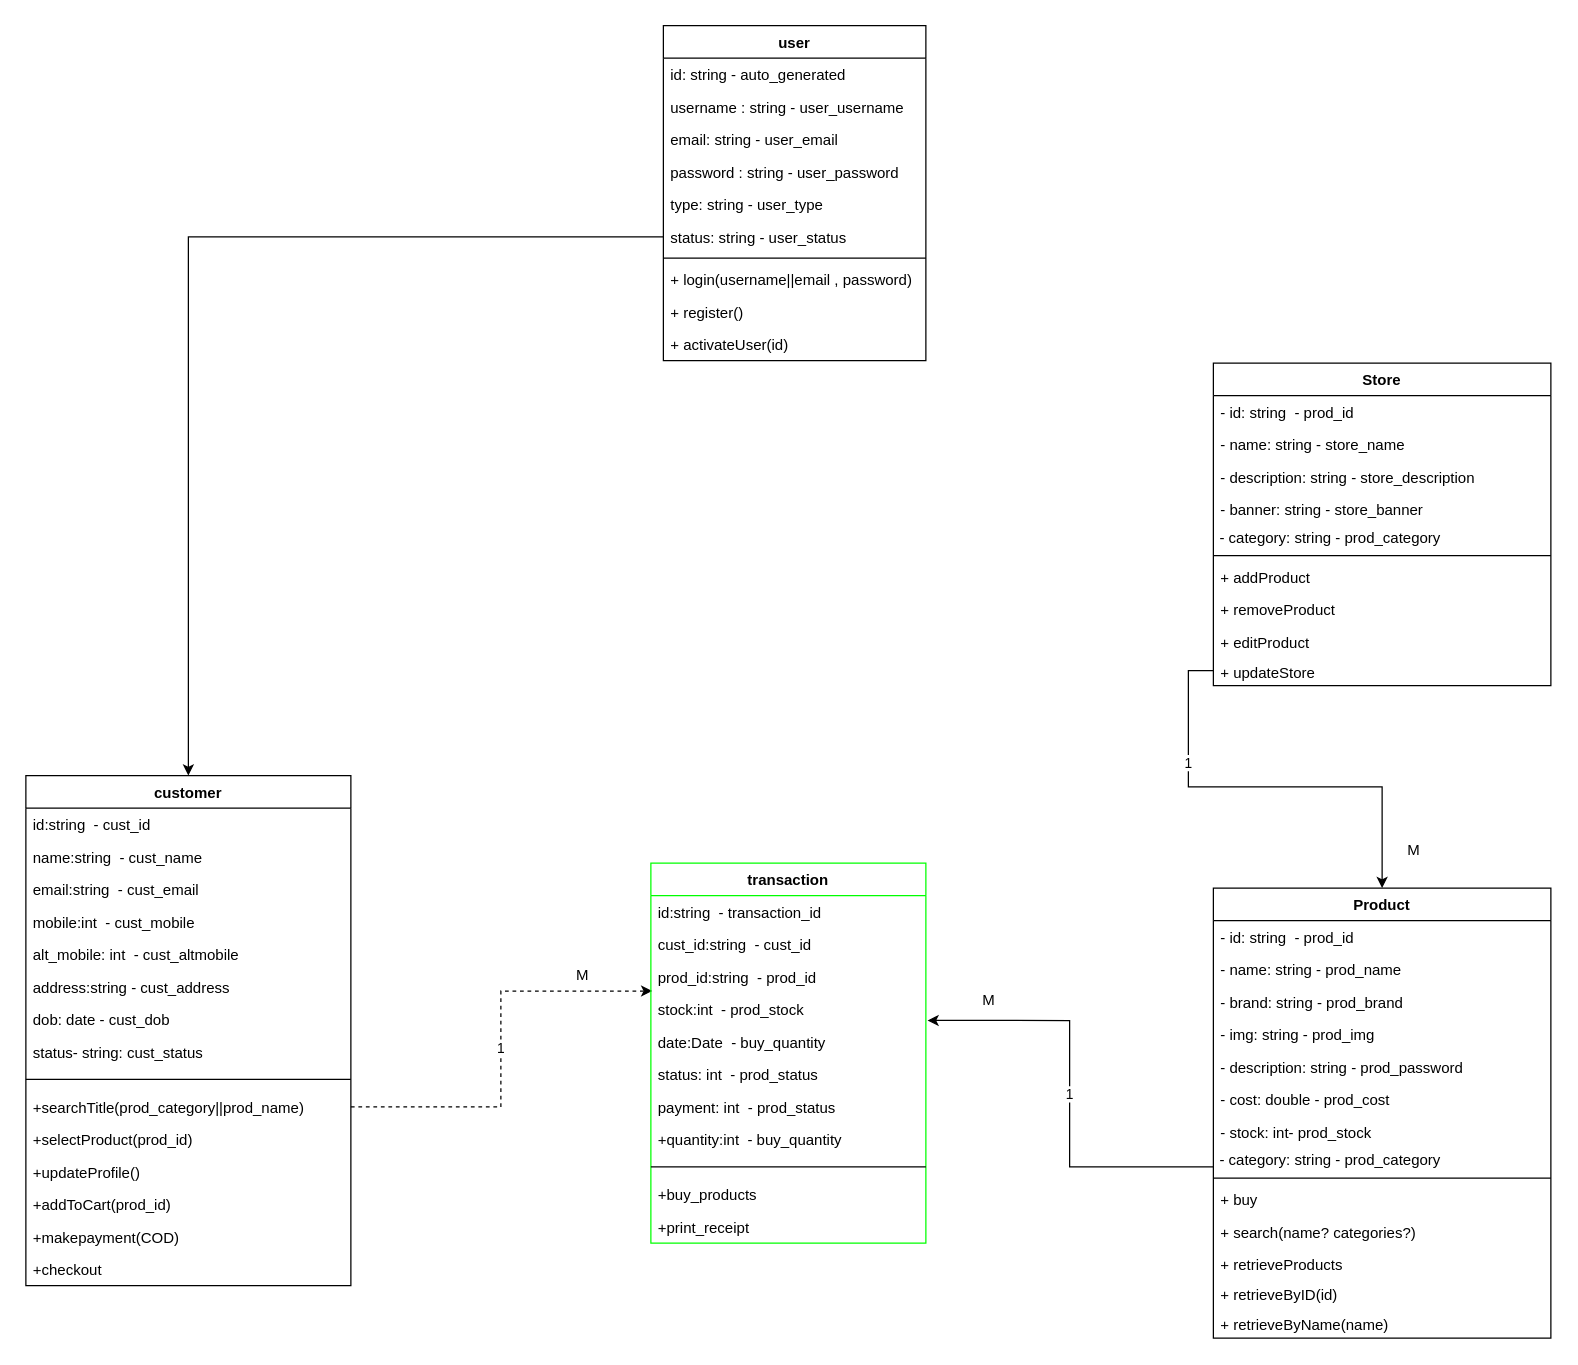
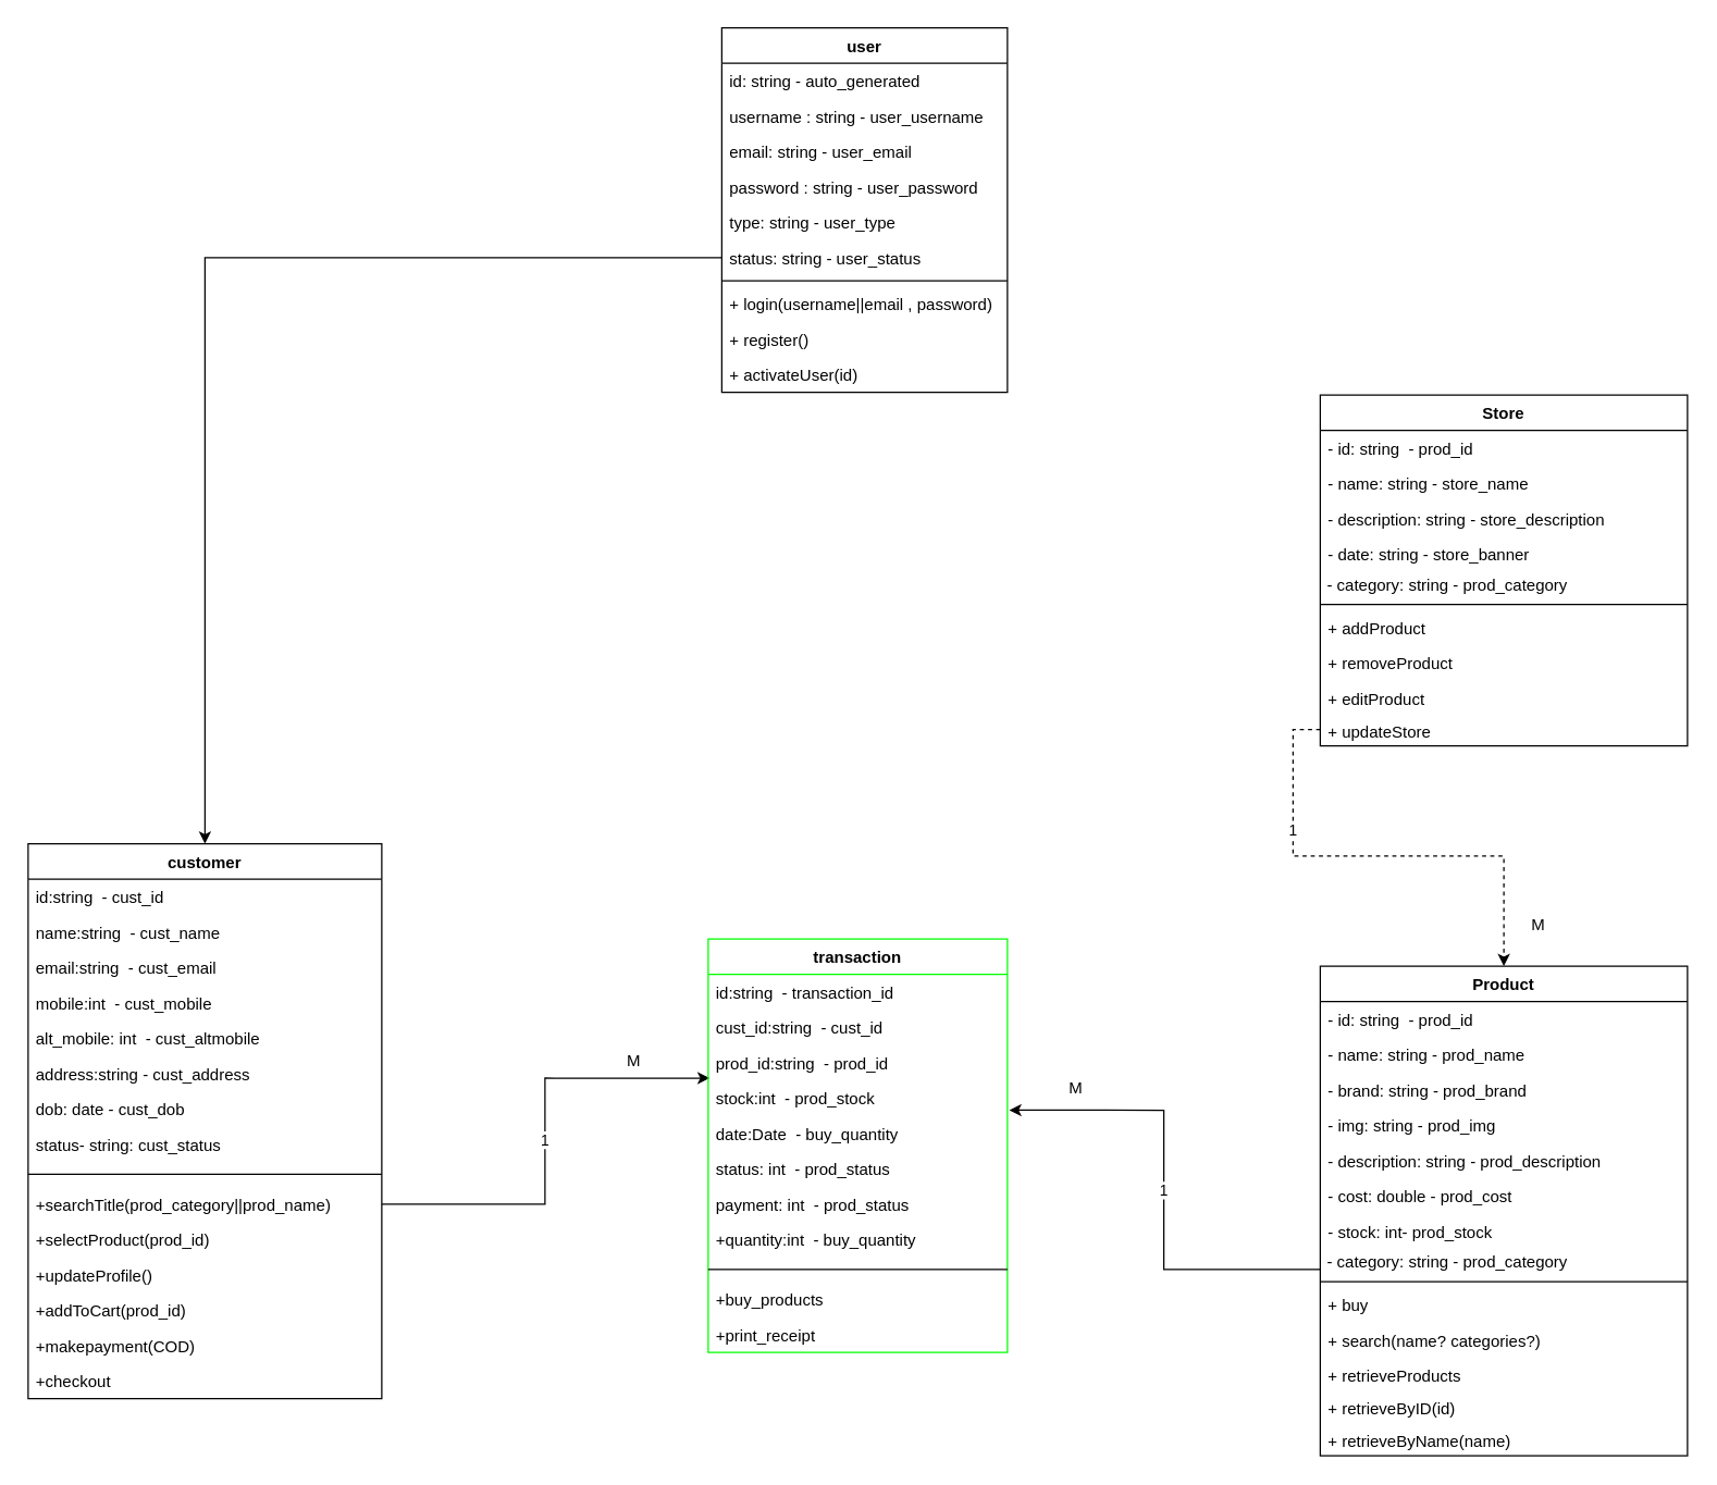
- <mxCell id="65" value="- banner: string - store_banner" style="text;strokeColor=none;fillColor=none;align=left;verticalAlign=top;spacingLeft=4;spacingRight=4;overflow=hidden;rotatable=0;points=[[0,0.5],[1,0.5]];portConstraint=eastwest;" vertex="1" parent="61"><mxGeometry y="104" width="270" height="26" as="geometry" /></mxCell>
+ <mxCell id="65" value="- date: string - store_banner" style="text;strokeColor=none;fillColor=none;align=left;verticalAlign=top;spacingLeft=4;spacingRight=4;overflow=hidden;rotatable=0;points=[[0,0.5],[1,0.5]];portConstraint=eastwest;" vertex="1" parent="61"><mxGeometry y="104" width="270" height="26" as="geometry" /></mxCell>
- <mxCell id="72" value="1" style="edgeStyle=orthogonalEdgeStyle;rounded=0;orthogonalLoop=1;jettySize=auto;html=1;entryX=0.5;entryY=0;entryDx=0;entryDy=0;" edge="1" parent="1" source="71" target="45"><mxGeometry x="-0.461" relative="1" as="geometry"><mxPoint as="offset" /></mxGeometry></mxCell>
+ <mxCell id="72" value="1" style="edgeStyle=orthogonalEdgeStyle;rounded=0;orthogonalLoop=1;jettySize=auto;html=1;entryX=0.5;entryY=0;entryDx=0;entryDy=0;dashed=1;" edge="1" parent="1" source="71" target="45"><mxGeometry x="-0.461" relative="1" as="geometry"><mxPoint as="offset" /></mxGeometry></mxCell>
- <mxCell id="50" value="- description: string - prod_password" style="text;strokeColor=none;fillColor=none;align=left;verticalAlign=top;spacingLeft=4;spacingRight=4;overflow=hidden;rotatable=0;points=[[0,0.5],[1,0.5]];portConstraint=eastwest;" vertex="1" parent="45"><mxGeometry y="130" width="270" height="26" as="geometry" /></mxCell>
+ <mxCell id="50" value="- description: string - prod_description" style="text;strokeColor=none;fillColor=none;align=left;verticalAlign=top;spacingLeft=4;spacingRight=4;overflow=hidden;rotatable=0;points=[[0,0.5],[1,0.5]];portConstraint=eastwest;" vertex="1" parent="45"><mxGeometry y="130" width="270" height="26" as="geometry" /></mxCell>
- <mxCell id="3" value="1" style="edgeStyle=orthogonalEdgeStyle;rounded=0;orthogonalLoop=1;jettySize=auto;html=1;entryX=0.005;entryY=-0.064;entryDx=0;entryDy=0;entryPerimeter=0;dashed=1;" edge="1" parent="1" source="15" target="37"><mxGeometry relative="1" as="geometry" /></mxCell>
+ <mxCell id="3" value="1" style="edgeStyle=orthogonalEdgeStyle;rounded=0;orthogonalLoop=1;jettySize=auto;html=1;entryX=0.005;entryY=-0.064;entryDx=0;entryDy=0;entryPerimeter=0;" edge="1" parent="1" source="15" target="37"><mxGeometry relative="1" as="geometry" /></mxCell>
